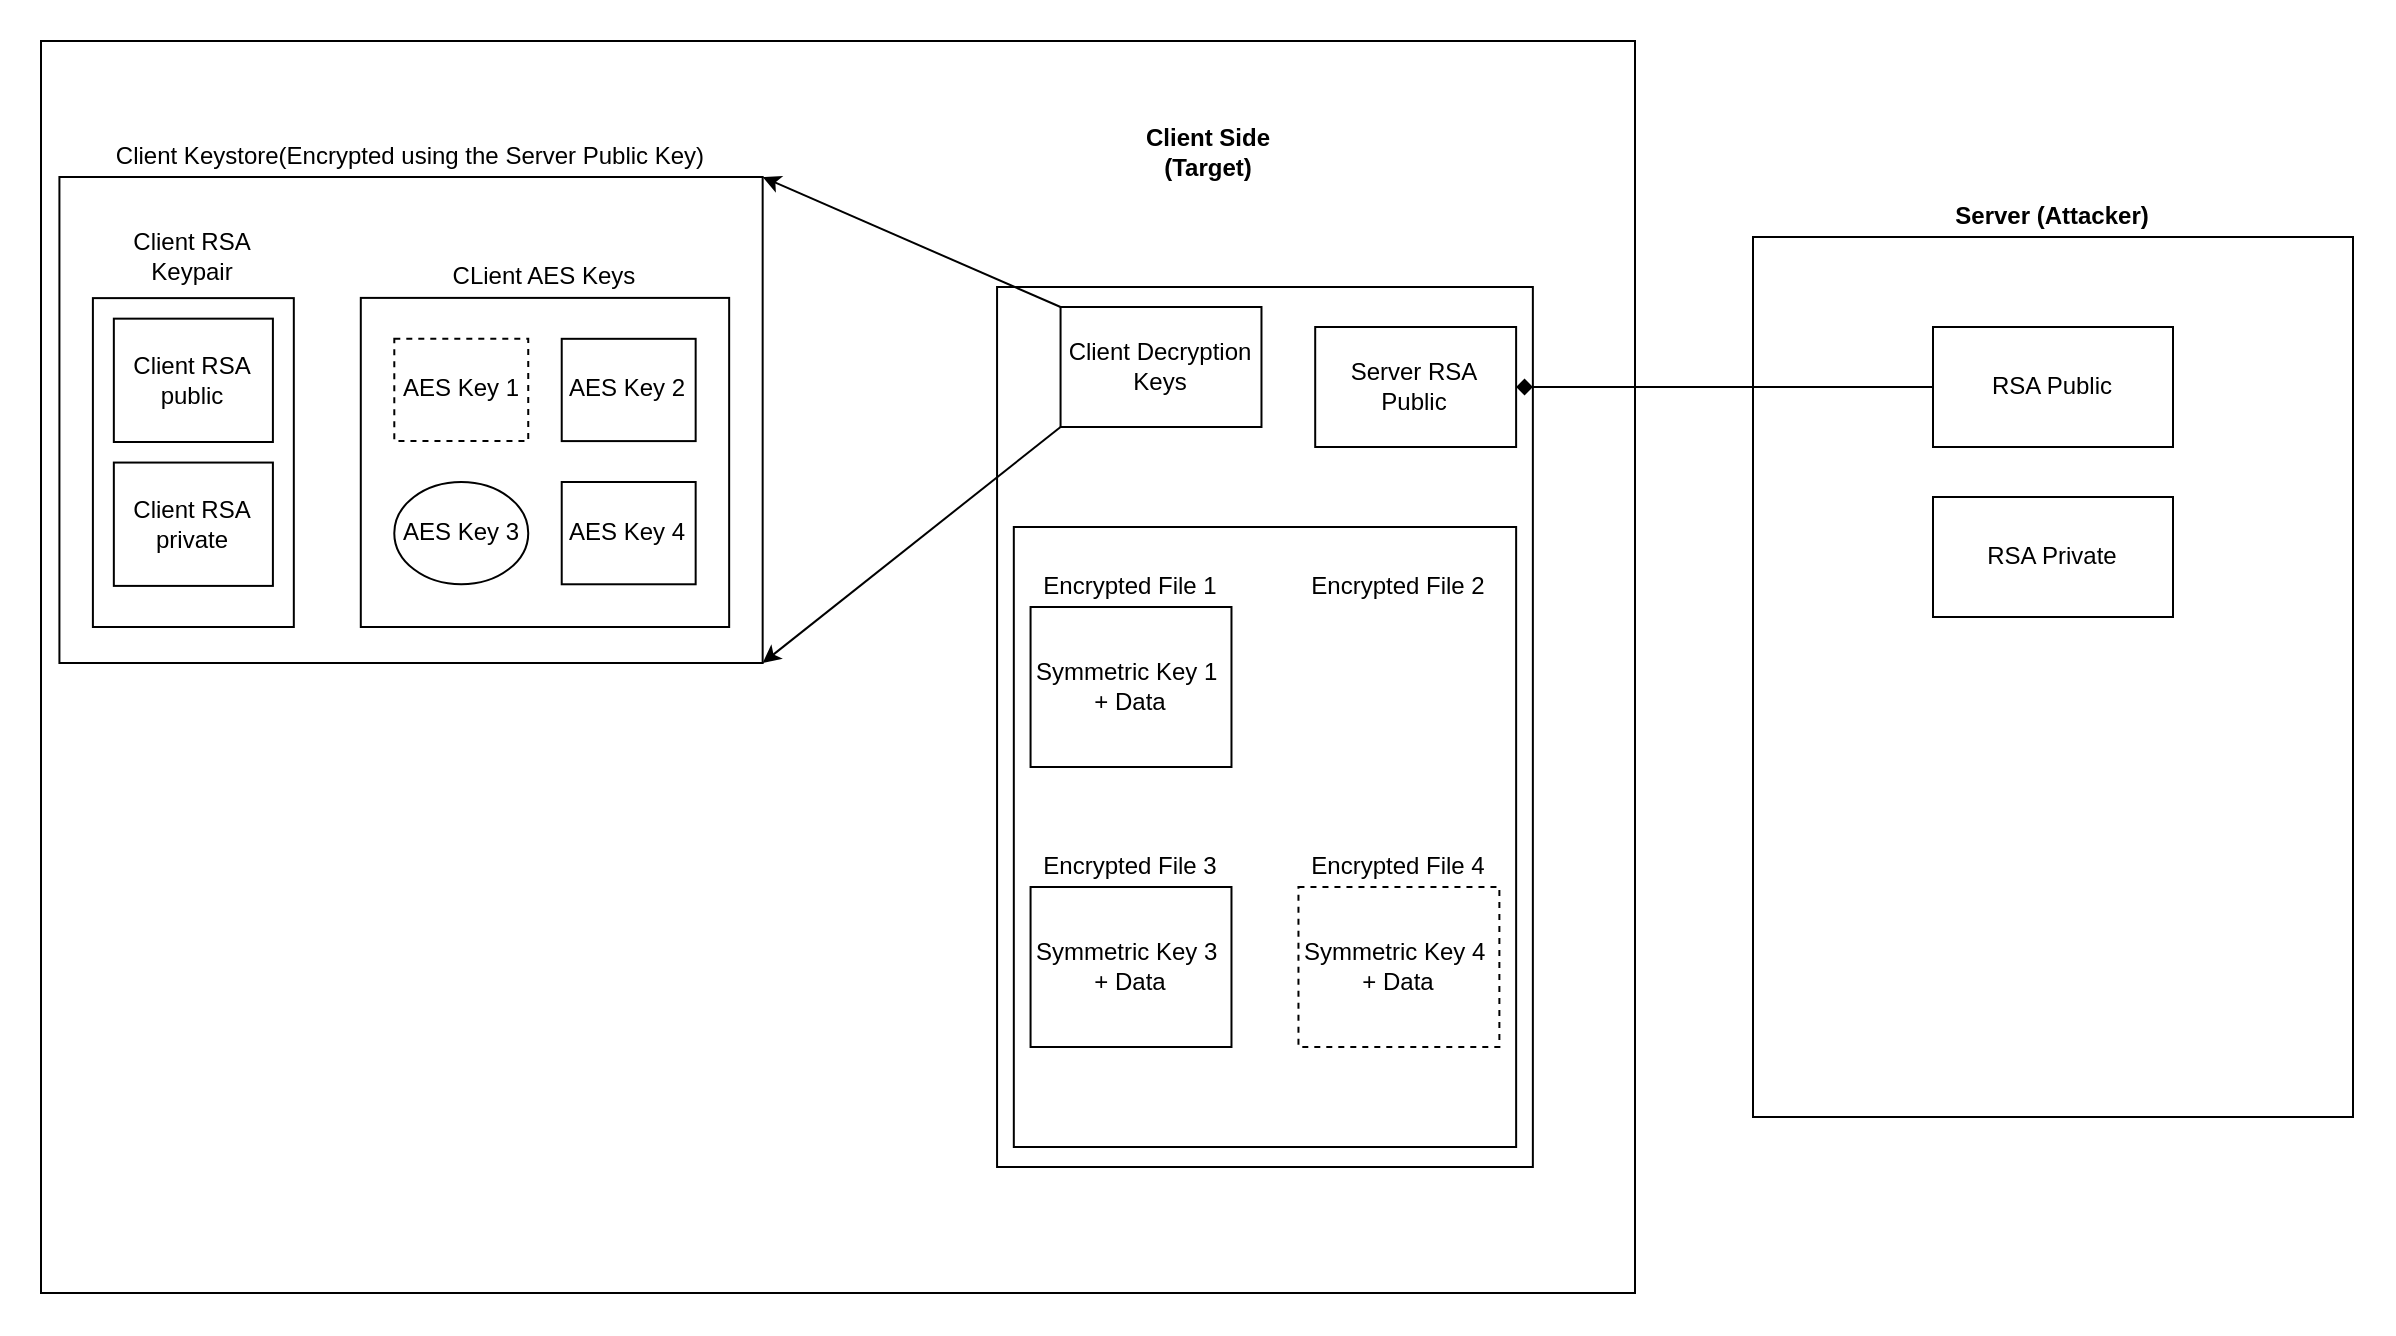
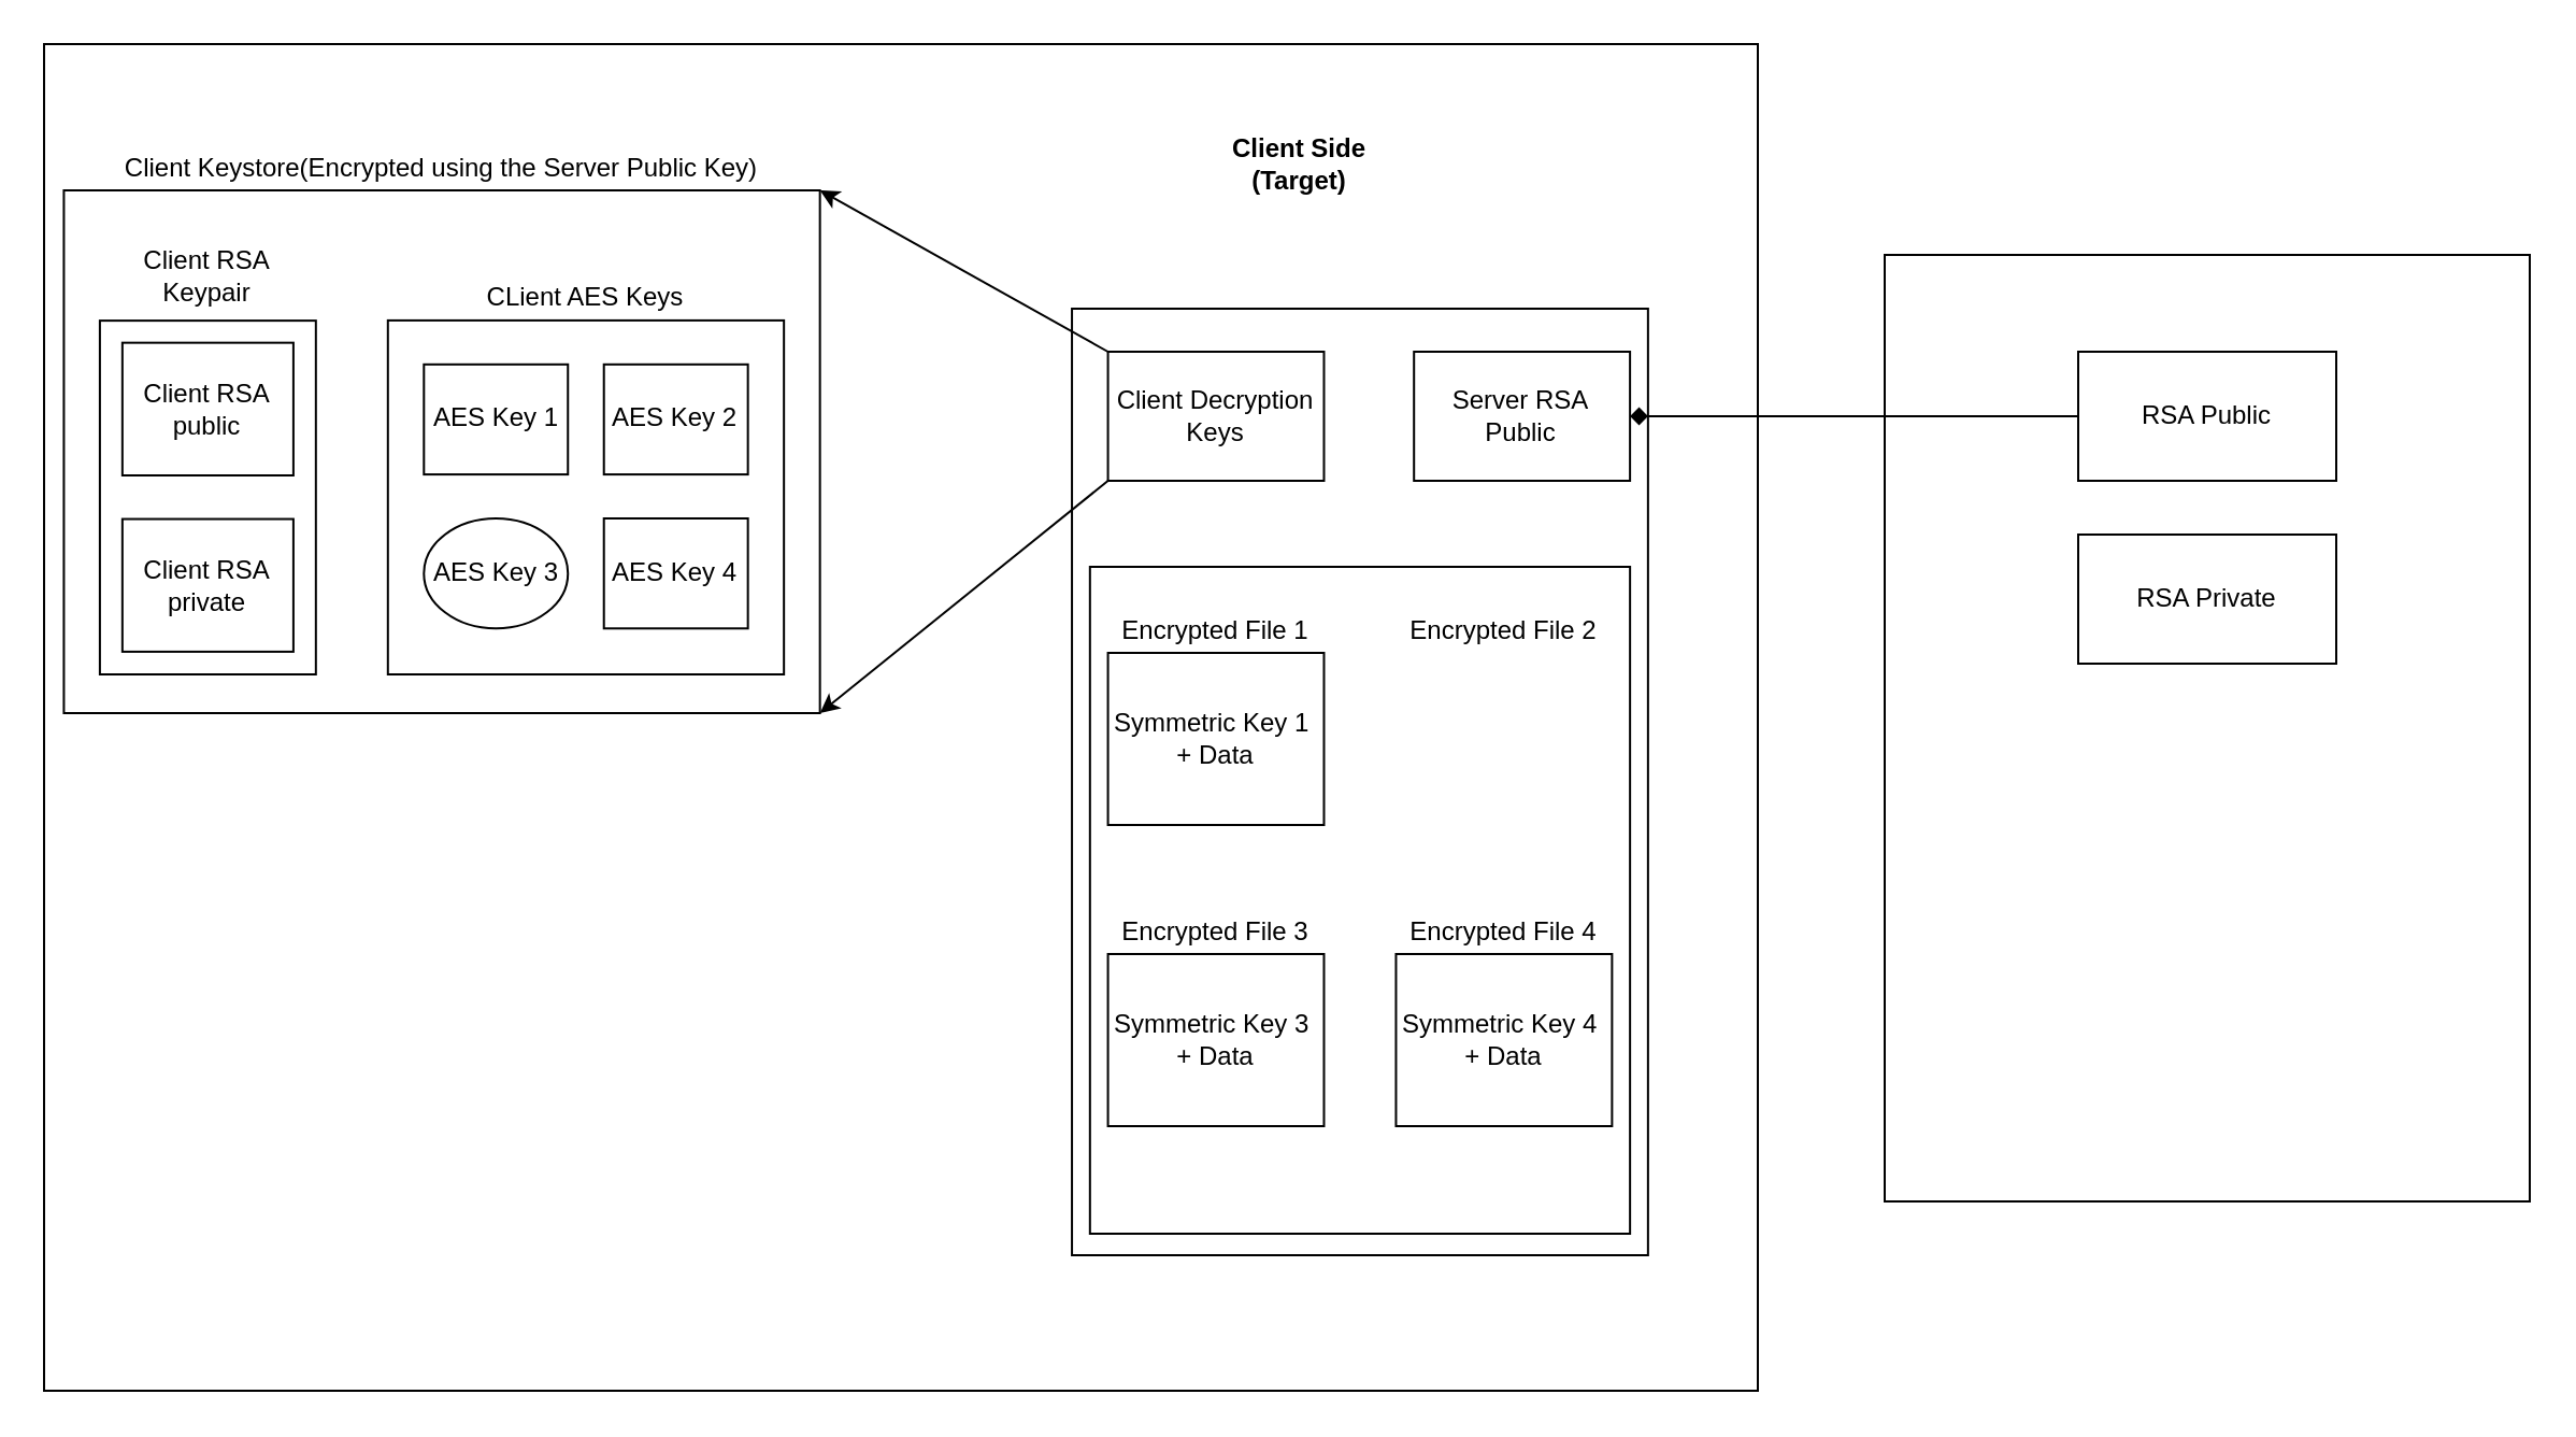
- <mxCell id="3" value="Server (Attacker)" style="text;html=1;strokeColor=none;fillColor=none;align=center;verticalAlign=middle;whiteSpace=wrap;rounded=0;fontStyle=1" vertex="1" parent="2"><mxGeometry width="300" height="20" as="geometry" /></mxCell>
- <mxCell id="25" value="Client Decryption Keys" style="rounded=0;whiteSpace=wrap;html=1;" vertex="1" parent="10"><mxGeometry x="31.744" y="10" width="100.462" height="60" as="geometry" /></mxCell>
+ <mxCell id="25" value="Client Decryption Keys" style="rounded=0;whiteSpace=wrap;html=1;" vertex="1" parent="10"><mxGeometry x="16.744" y="20" width="100.462" height="60" as="geometry" /></mxCell>
- <mxCell id="36" value="AES Key 1" style="rounded=0;whiteSpace=wrap;html=1;dashed=1;" vertex="1" parent="34"><mxGeometry x="16.744" y="20.459" width="66.975" height="51.136" as="geometry" /></mxCell>
+ <mxCell id="36" value="AES Key 1" style="rounded=0;whiteSpace=wrap;html=1;" vertex="1" parent="34"><mxGeometry x="16.744" y="20.459" width="66.975" height="51.136" as="geometry" /></mxCell>
- <mxCell id="45" value="Client RSA private" style="rounded=0;whiteSpace=wrap;html=1;" vertex="1" parent="42"><mxGeometry x="10.465" y="82.222" width="79.533" height="61.667" as="geometry" /></mxCell>
+ <mxCell id="45" value="Client RSA private" style="rounded=0;whiteSpace=wrap;html=1;" vertex="1" parent="42"><mxGeometry x="10.465" y="92.222" width="79.533" height="61.667" as="geometry" /></mxCell>
- <mxCell id="23" value="Symmetric Key 4&amp;nbsp;&lt;br&gt;+ Data" style="rounded=0;whiteSpace=wrap;html=1;dashed=1;" vertex="1" parent="22"><mxGeometry y="20" width="100.462" height="80" as="geometry" /></mxCell>
+ <mxCell id="23" value="Symmetric Key 4&amp;nbsp;&lt;br&gt;+ Data" style="rounded=0;whiteSpace=wrap;html=1;" vertex="1" parent="22"><mxGeometry y="20" width="100.462" height="80" as="geometry" /></mxCell>
